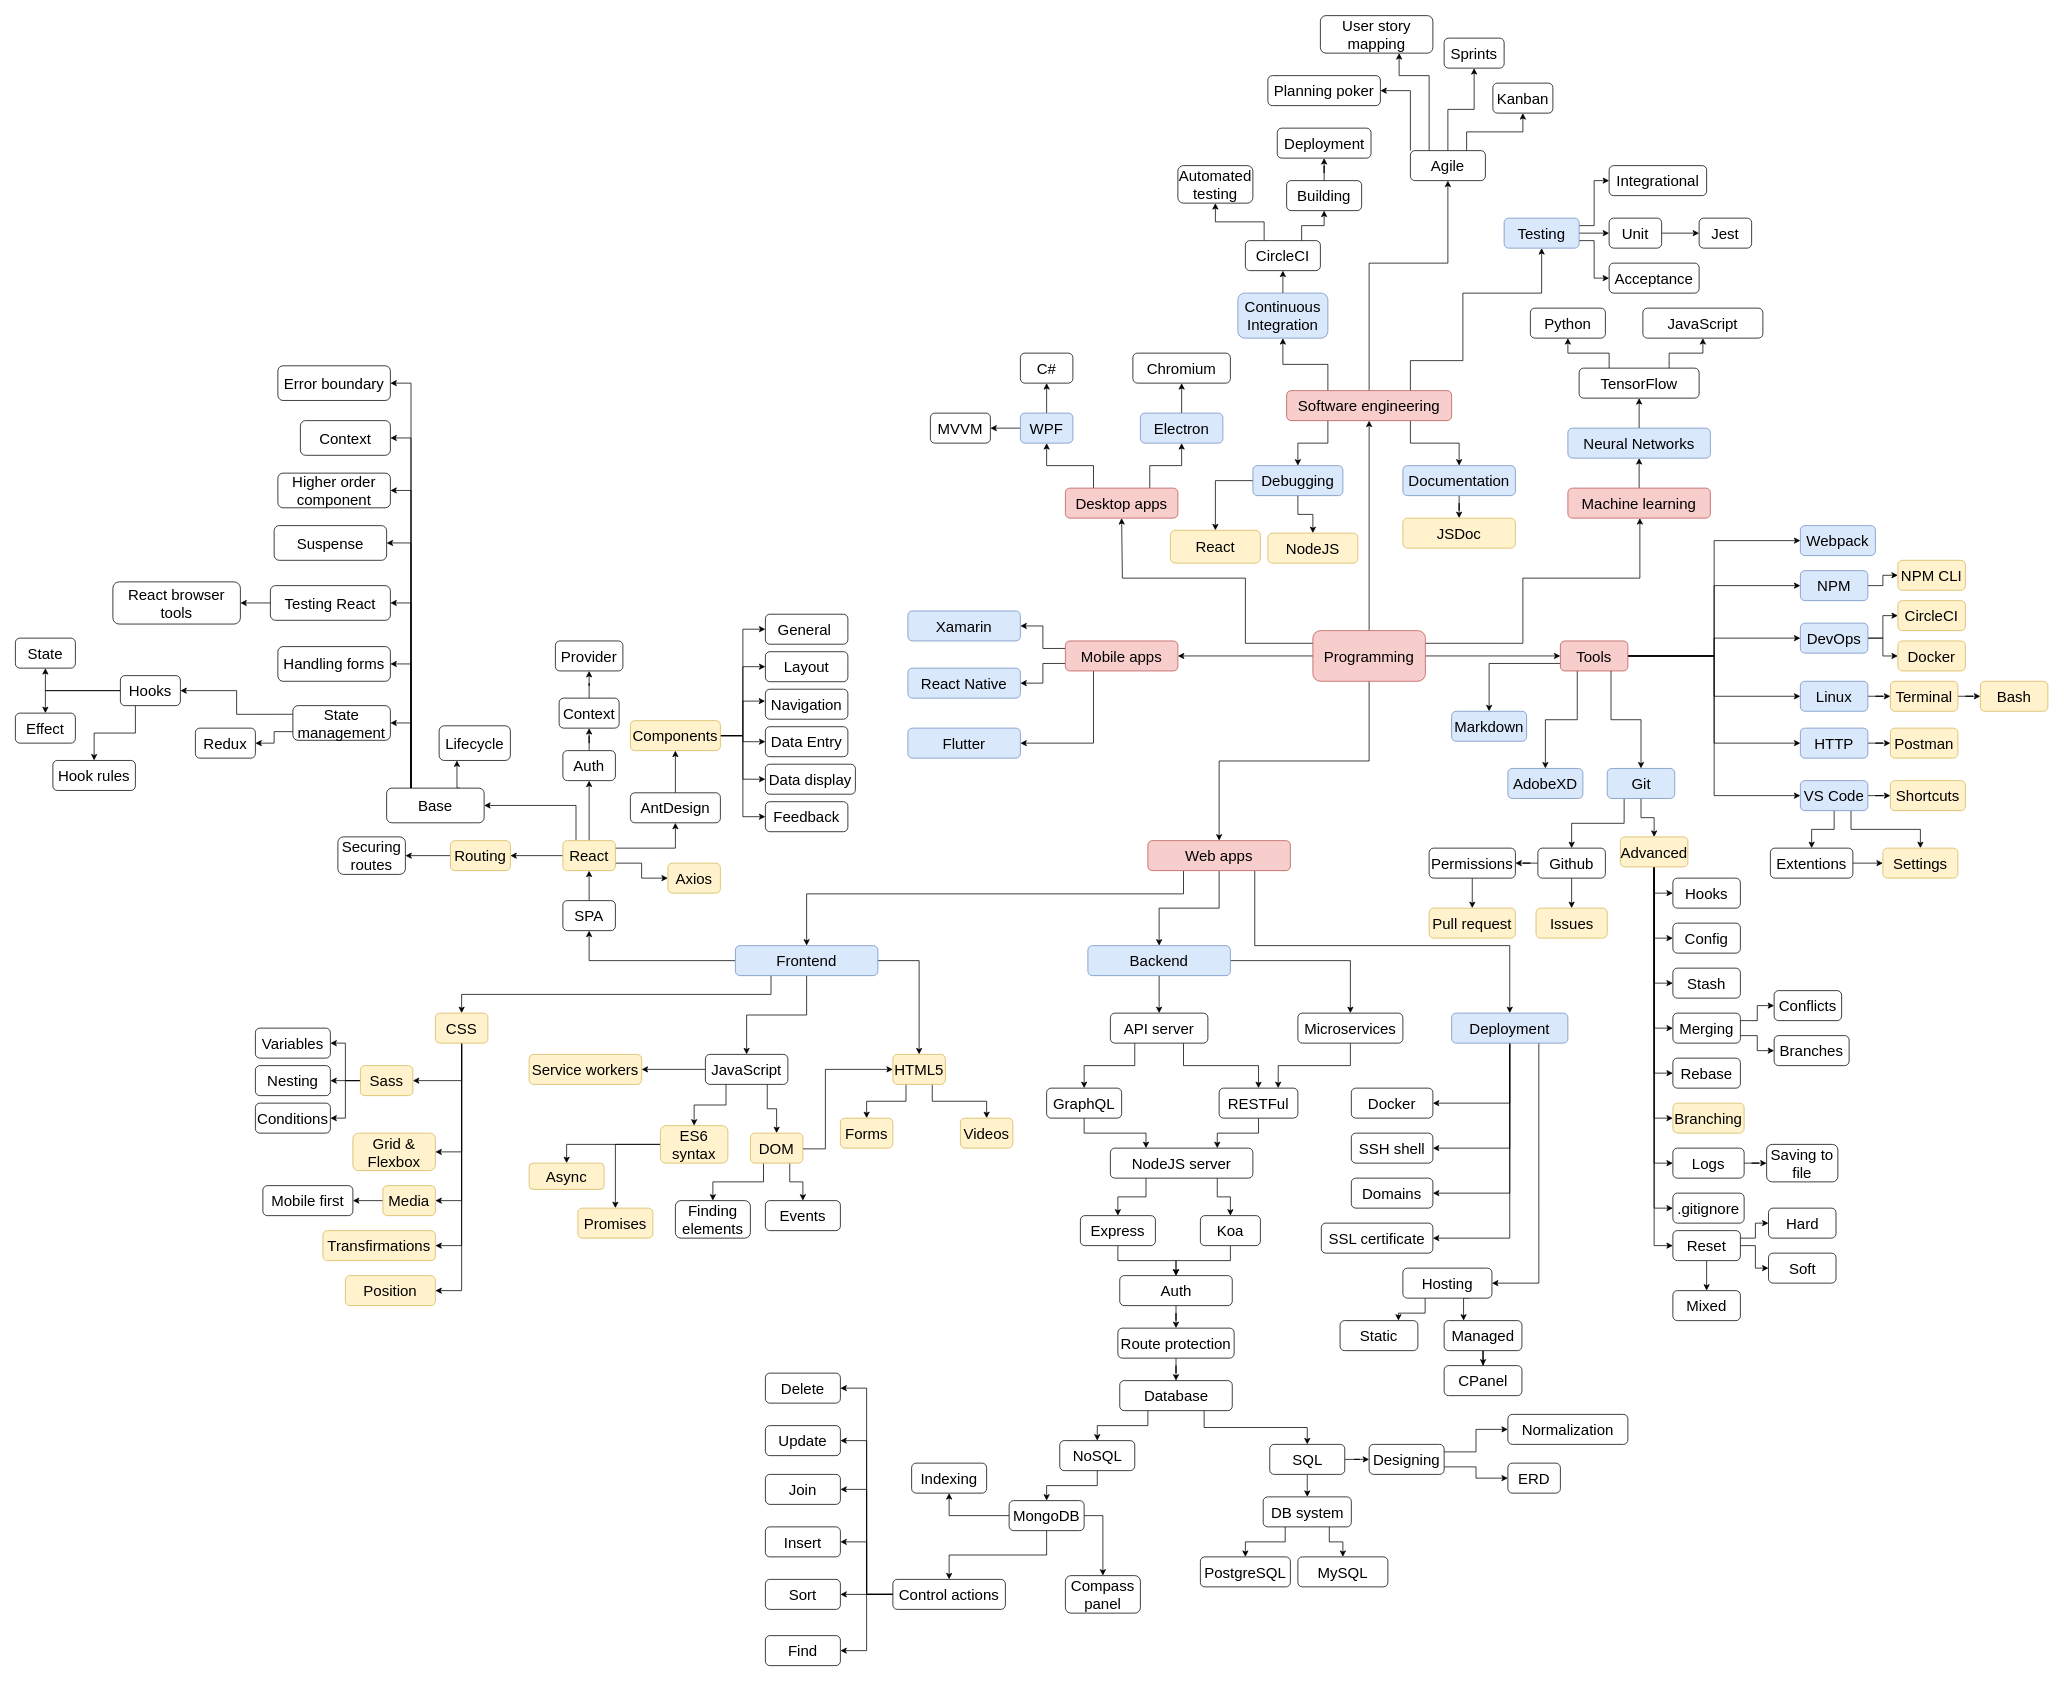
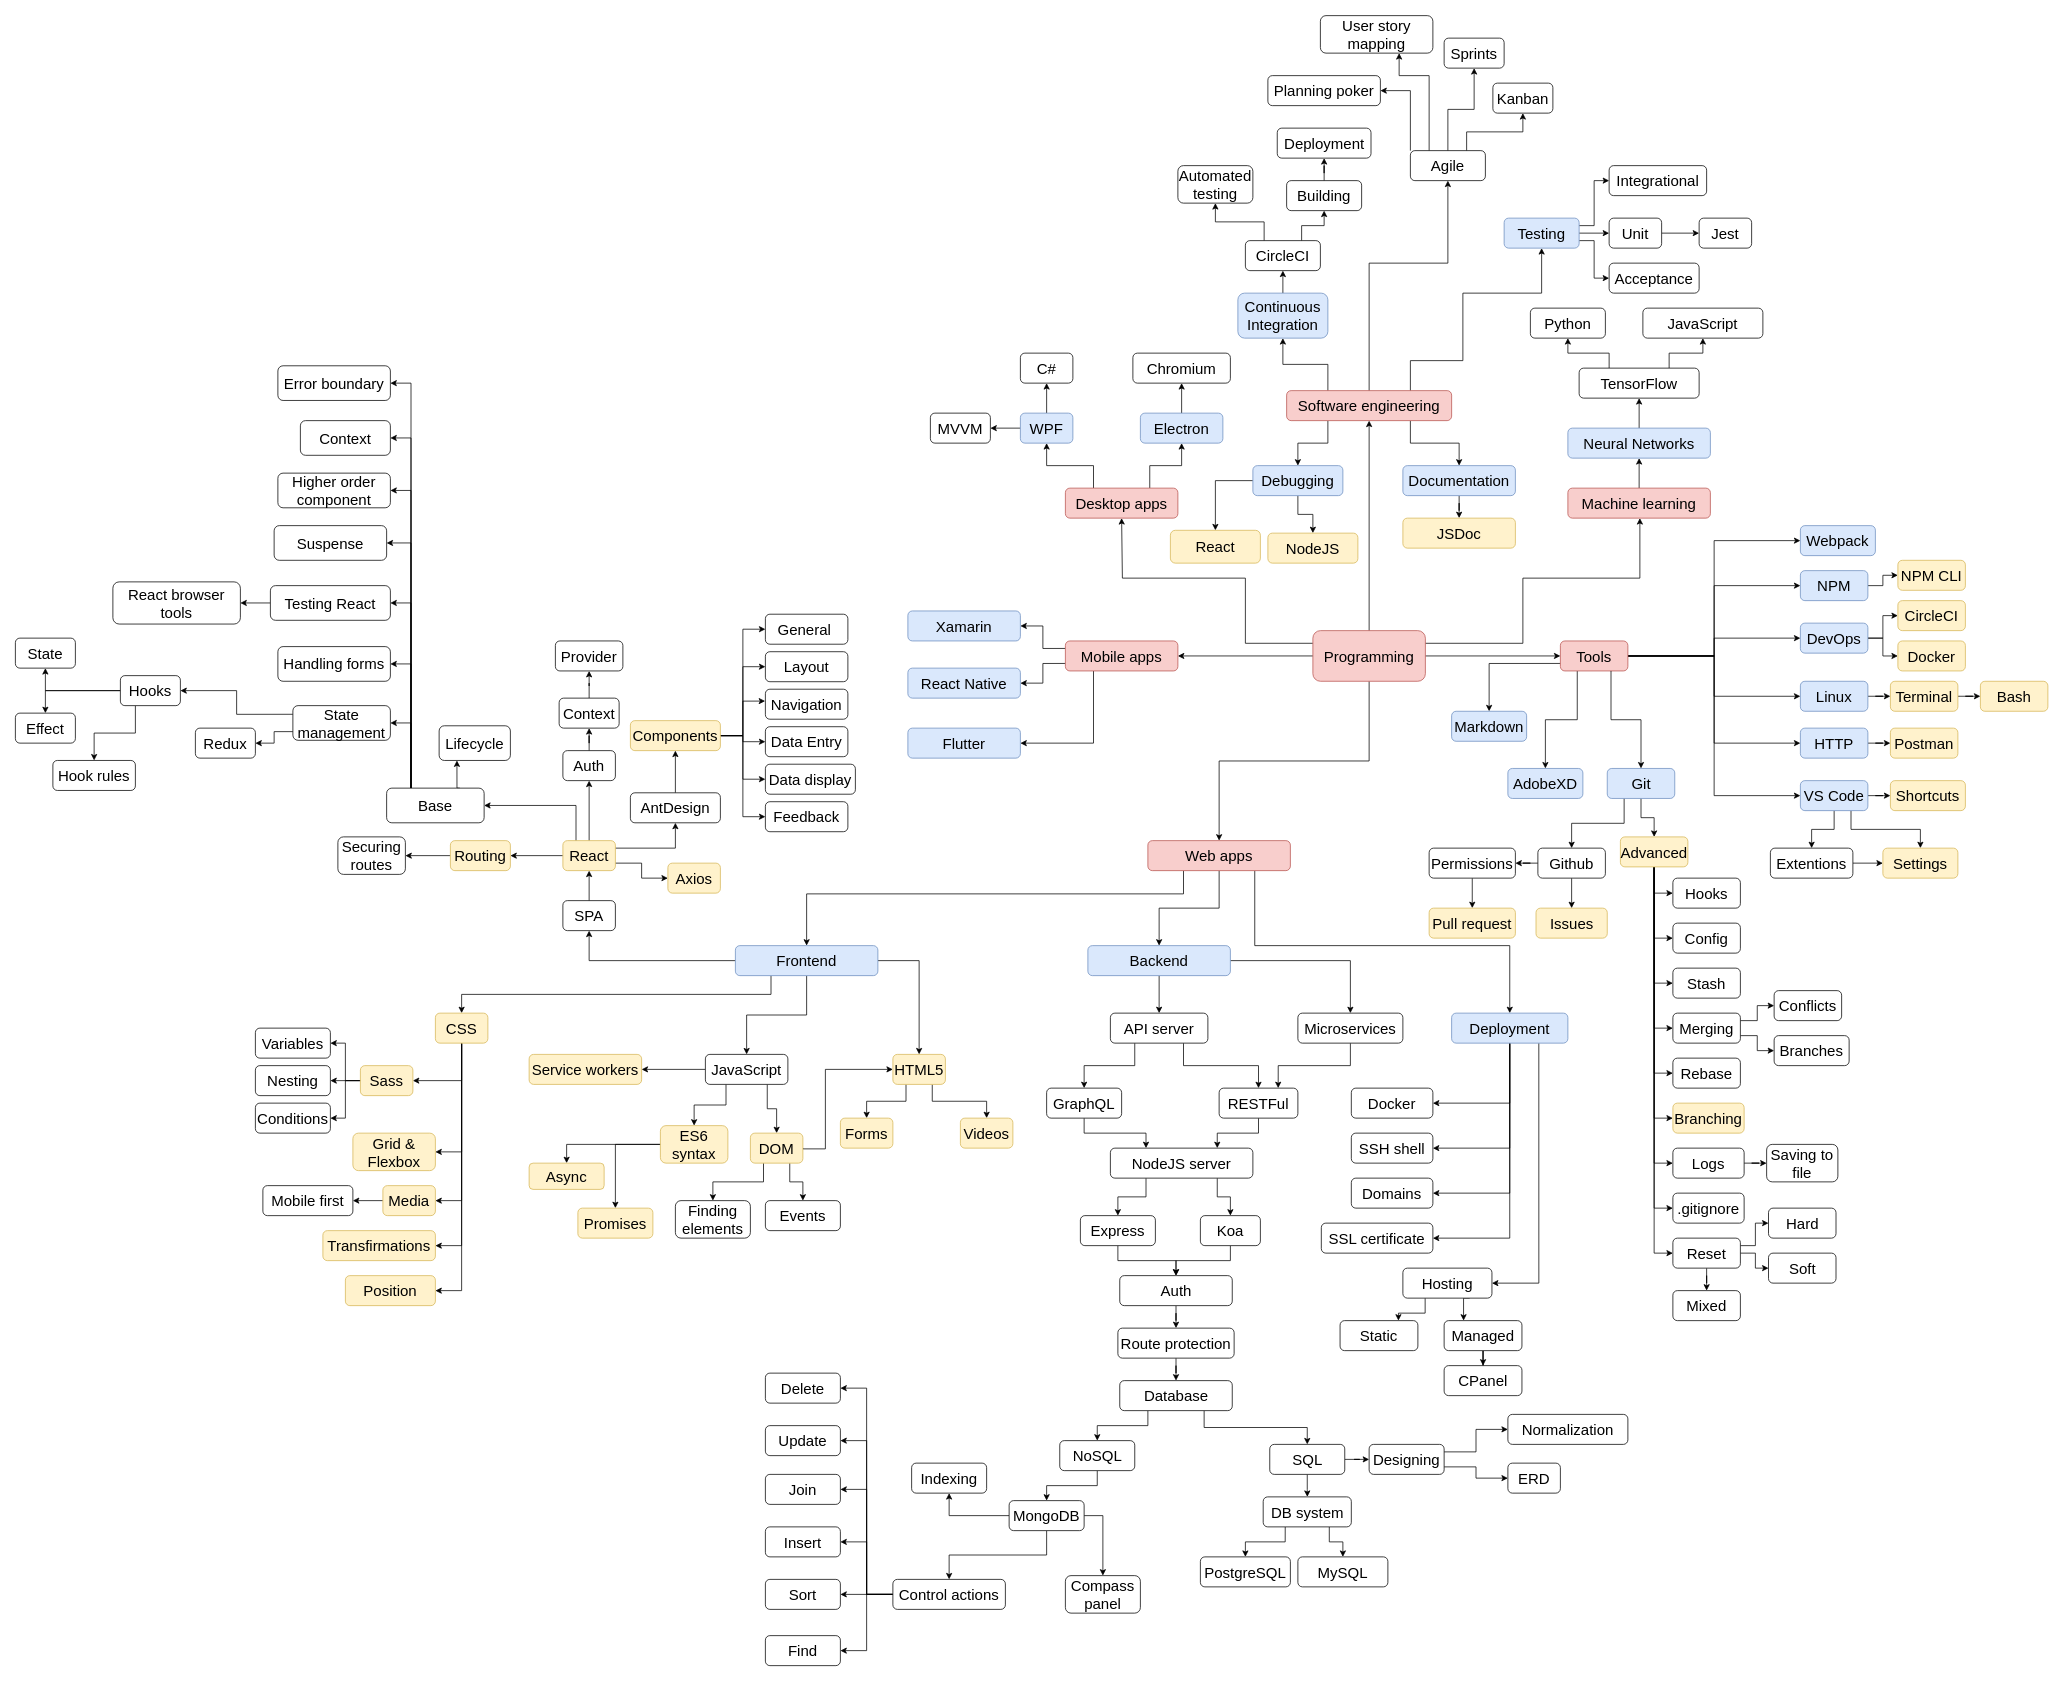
- <mxCell id="145" value="&lt;font style=&quot;font-size: 20px&quot;&gt;Reset&lt;/font&gt;" style="rounded=1;whiteSpace=wrap;html=1;" parent="1" vertex="1"><mxGeometry x="2230" y="1640" width="90" height="40" as="geometry" /></mxCell>
+ <mxCell id="145" value="&lt;font style=&quot;font-size: 20px&quot;&gt;Reset&lt;/font&gt;" style="rounded=1;whiteSpace=wrap;html=1;" parent="1" vertex="1"><mxGeometry x="2230" y="1650" width="90" height="40" as="geometry" /></mxCell>
